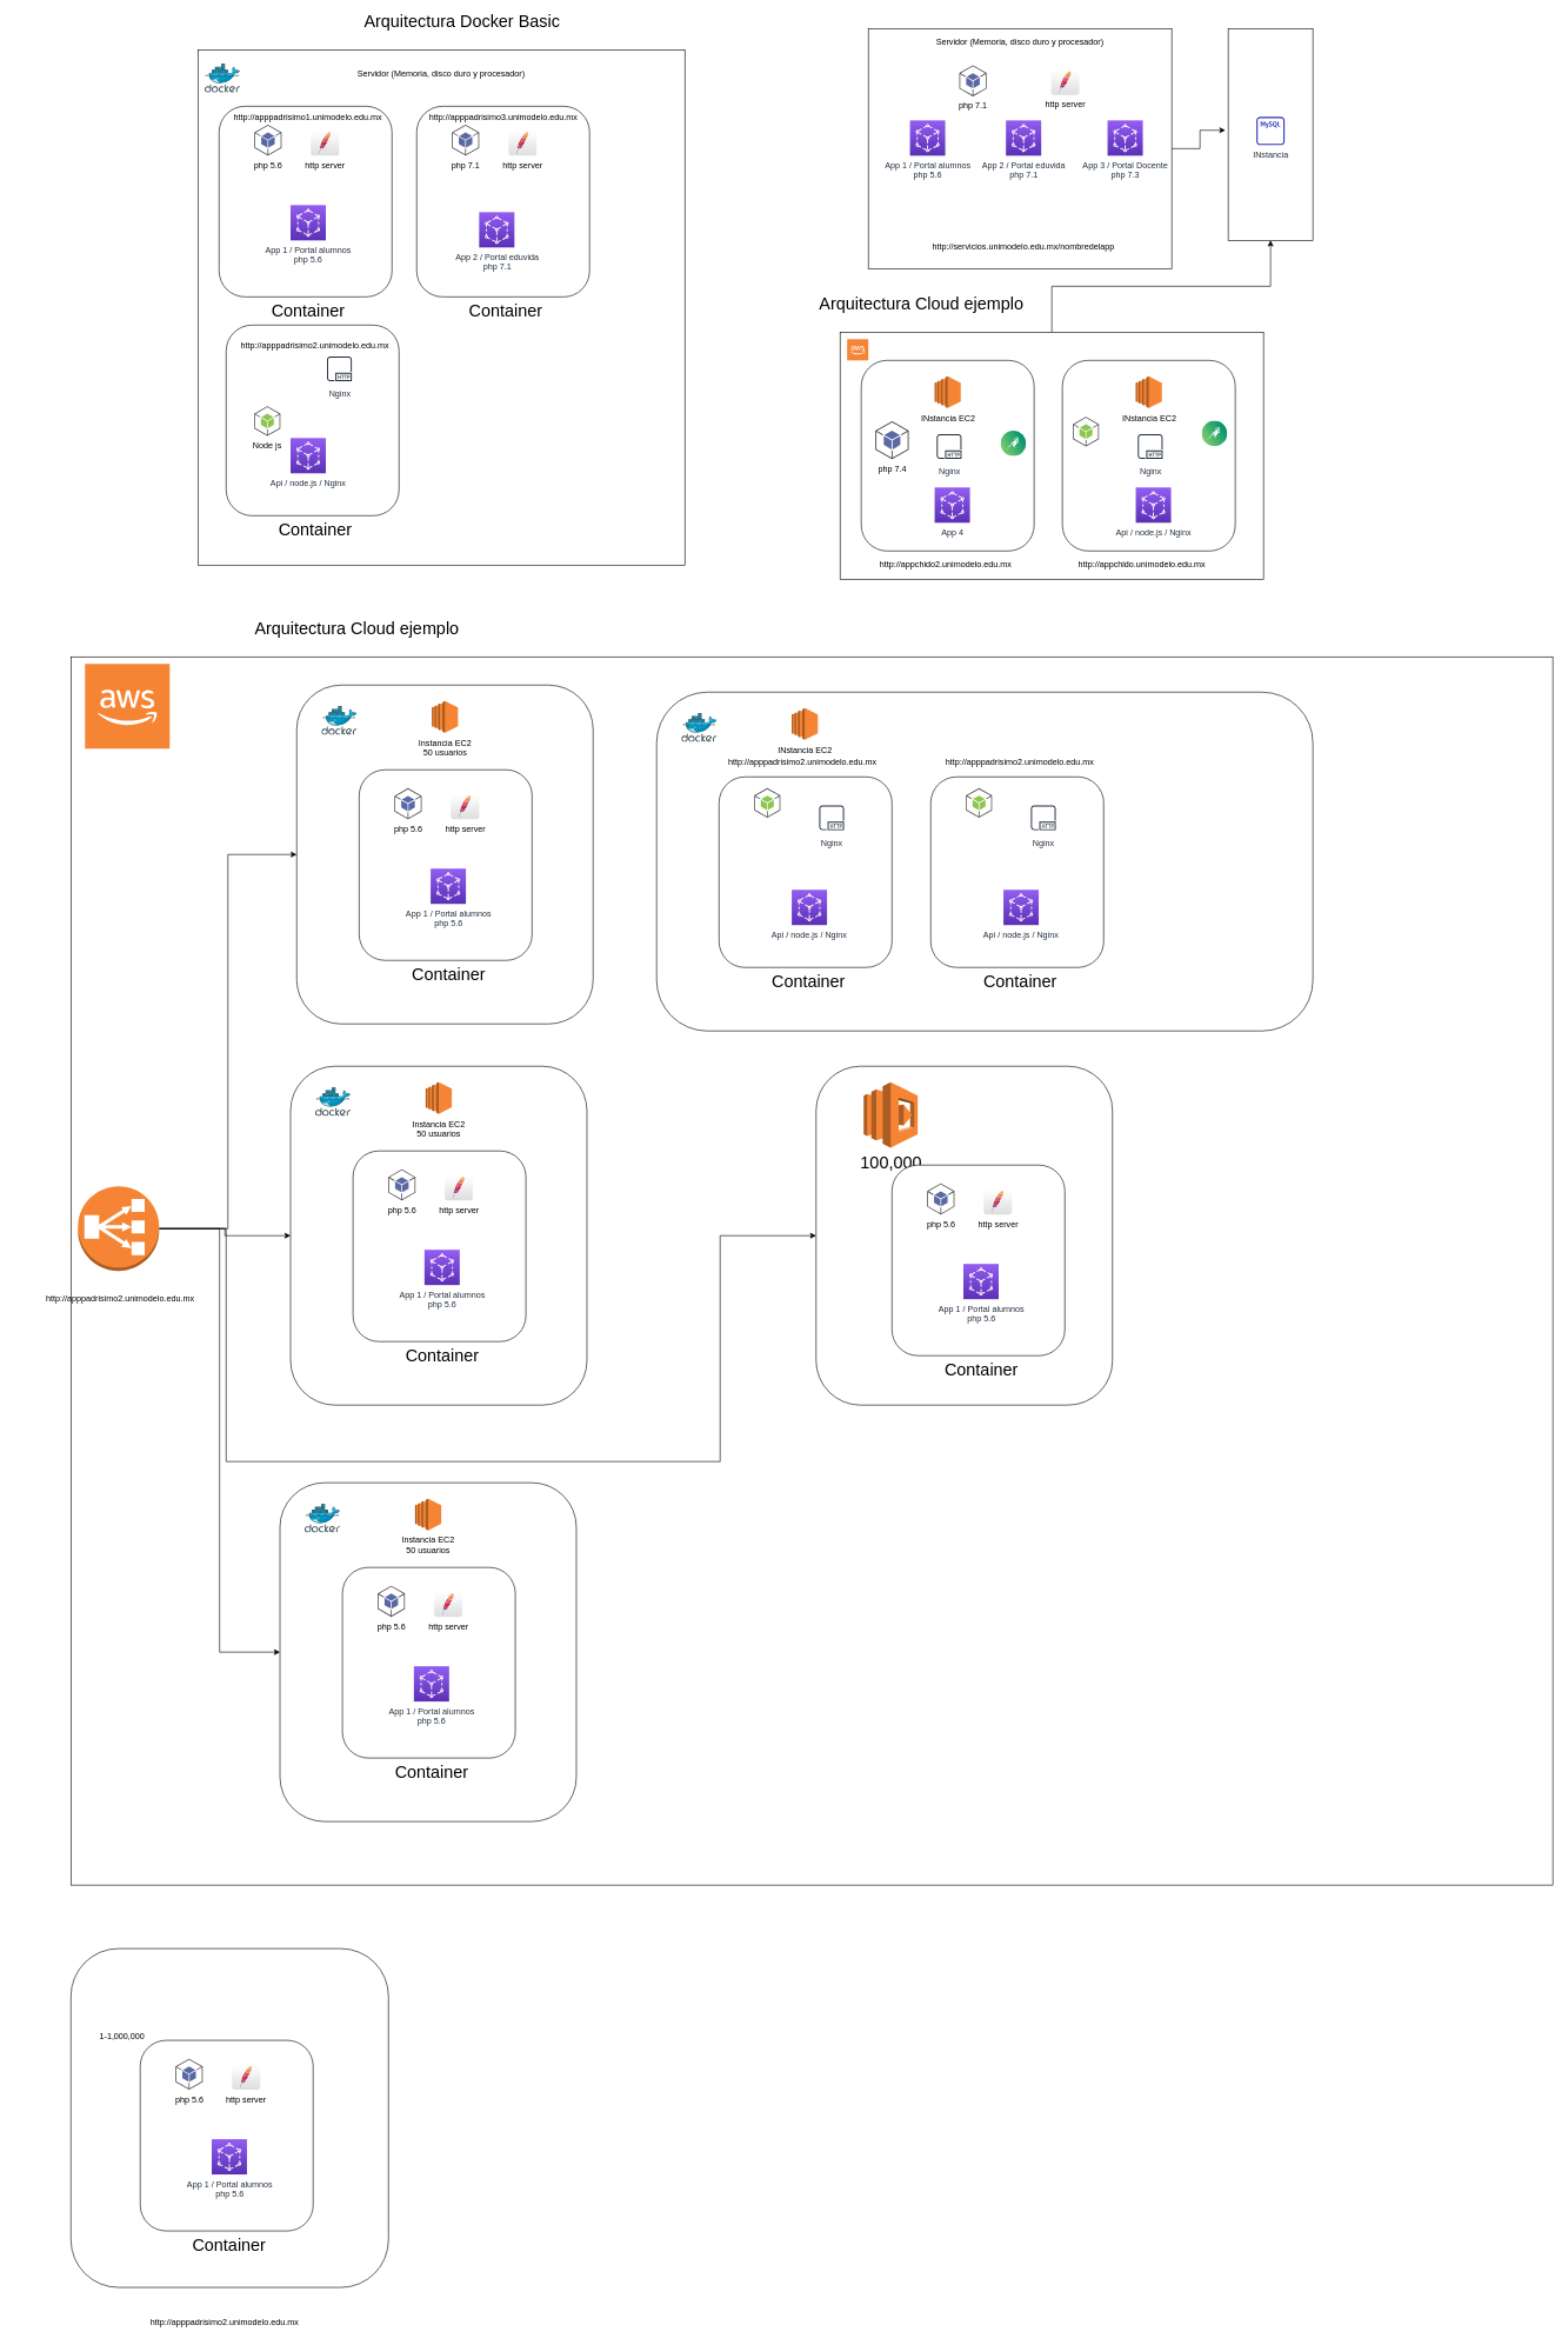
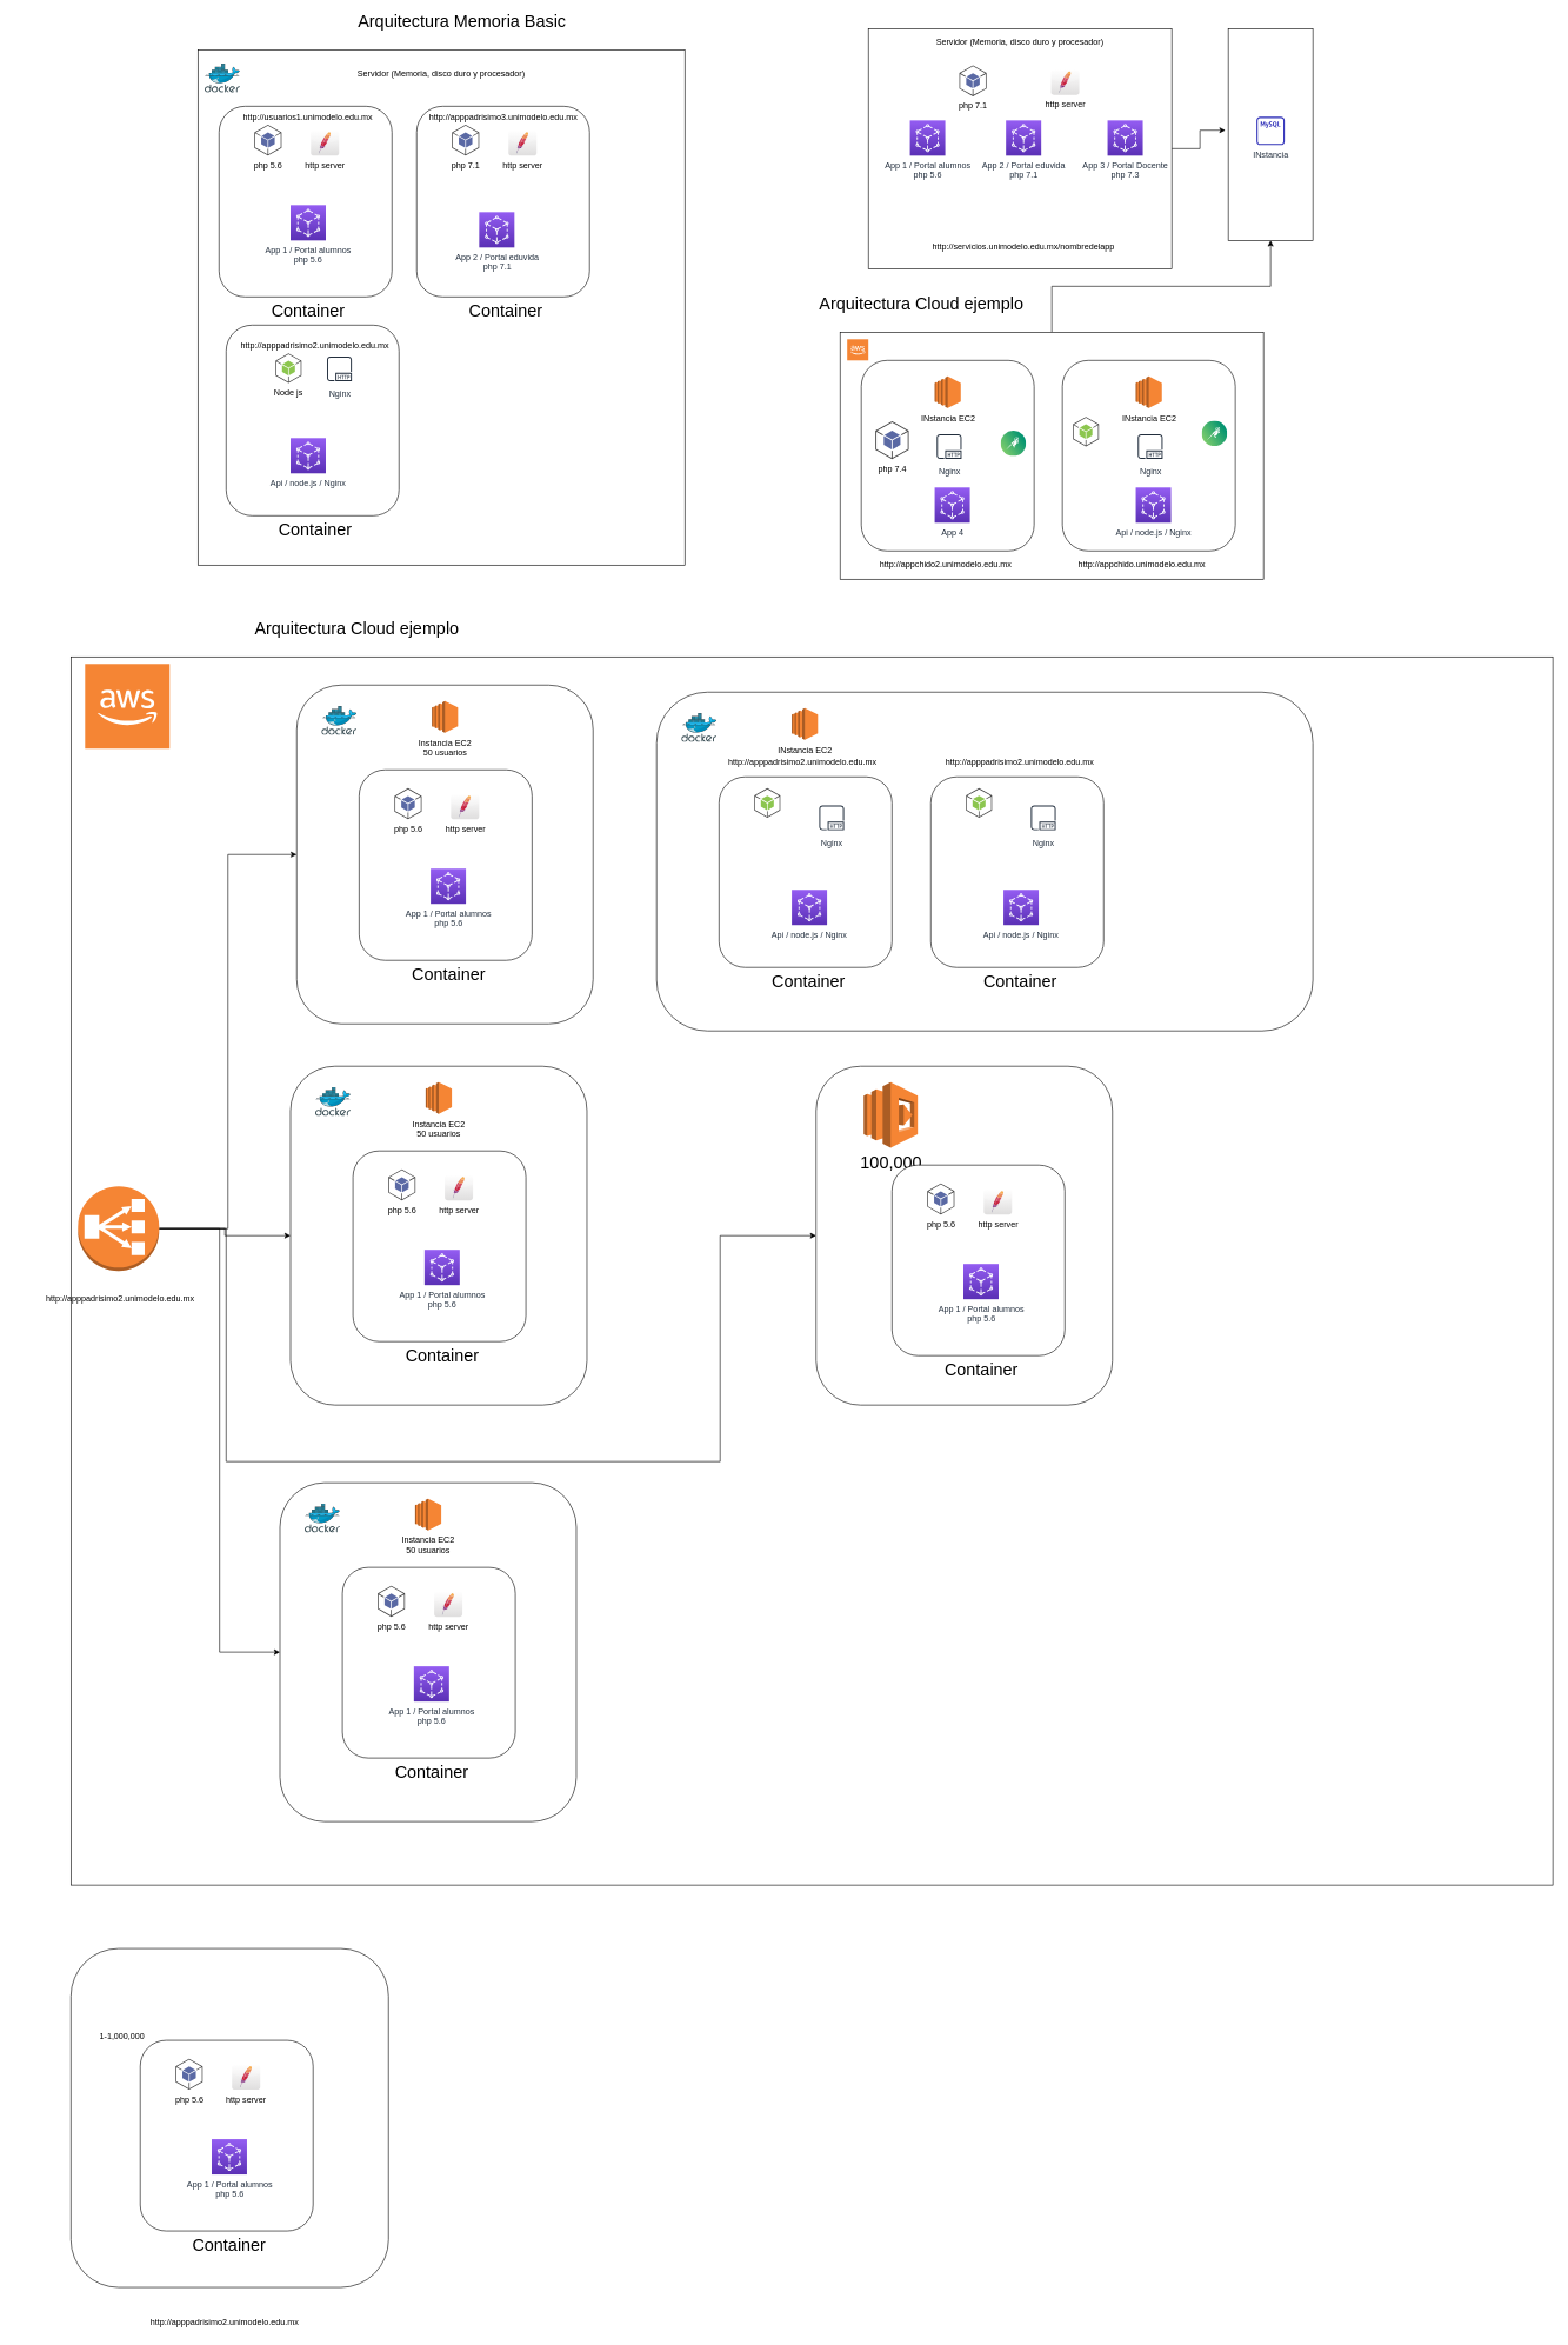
- <mxCell id="31" value="Arquitectura Docker Basic" style="text;html=1;strokeColor=none;fillColor=none;align=center;verticalAlign=middle;whiteSpace=wrap;rounded=0;fontSize=24;" vertex="1" parent="1"><mxGeometry x="458.5" y="20" width="391" height="20" as="geometry" /></mxCell>
+ <mxCell id="31" value="Arquitectura Memoria Basic" style="text;html=1;strokeColor=none;fillColor=none;align=center;verticalAlign=middle;whiteSpace=wrap;rounded=0;fontSize=24;" vertex="1" parent="1"><mxGeometry x="458.5" y="20" width="391" height="20" as="geometry" /></mxCell>
- <mxCell id="49" value="http://apppadrisimo1.unimodelo.edu.mx" style="text;html=1;strokeColor=none;fillColor=none;align=center;verticalAlign=middle;whiteSpace=wrap;rounded=0;" vertex="1" parent="1"><mxGeometry x="286.25" y="156" width="300" height="20" as="geometry" /></mxCell>
+ <mxCell id="49" value="http://usuarios1.unimodelo.edu.mx" style="text;html=1;strokeColor=none;fillColor=none;align=center;verticalAlign=middle;whiteSpace=wrap;rounded=0;" vertex="1" parent="1"><mxGeometry x="286.25" y="156" width="300" height="20" as="geometry" /></mxCell>
- <mxCell id="46" value="Node js" style="outlineConnect=0;dashed=0;verticalLabelPosition=bottom;verticalAlign=top;align=center;html=1;shape=mxgraph.aws3.android;fillColor=#8CC64F;gradientColor=none;" vertex="1" parent="1"><mxGeometry x="360" y="575" width="36.75" height="42" as="geometry" /></mxCell>
+ <mxCell id="46" value="Node js" style="outlineConnect=0;dashed=0;verticalLabelPosition=bottom;verticalAlign=top;align=center;html=1;shape=mxgraph.aws3.android;fillColor=#8CC64F;gradientColor=none;" vertex="1" parent="1"><mxGeometry x="390" y="500" width="36.75" height="42" as="geometry" /></mxCell>
